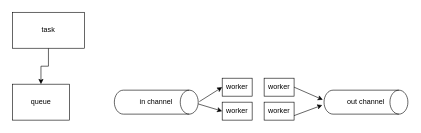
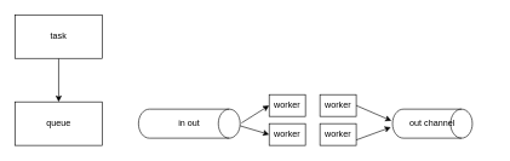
- <mxCell id="5" value="queue" style="rounded=0;whiteSpace=wrap;html=1;" vertex="1" parent="1"><mxGeometry x="20" y="140" width="95" height="60" as="geometry" /></mxCell>
+ <mxCell id="5" value="queue" style="rounded=0;whiteSpace=wrap;html=1;" vertex="1" parent="1"><mxGeometry x="20" y="140" width="120" height="60" as="geometry" /></mxCell>
- <mxCell id="6" value="in channel" style="shape=cylinder2;whiteSpace=wrap;html=1;boundedLbl=1;backgroundOutline=1;size=15;direction=south;" vertex="1" parent="1"><mxGeometry x="190" y="150" width="140" height="40" as="geometry" /></mxCell>
+ <mxCell id="6" value="in out" style="shape=cylinder2;whiteSpace=wrap;html=1;boundedLbl=1;backgroundOutline=1;size=15;direction=south;" vertex="1" parent="1"><mxGeometry x="190" y="150" width="140" height="40" as="geometry" /></mxCell>
- <mxCell id="7" value="out channel" style="shape=cylinder2;whiteSpace=wrap;html=1;boundedLbl=1;backgroundOutline=1;size=15;direction=south;" vertex="1" parent="1"><mxGeometry x="540" y="150" width="140" height="40" as="geometry" /></mxCell>
+ <mxCell id="7" value="out channel" style="shape=cylinder2;whiteSpace=wrap;html=1;boundedLbl=1;backgroundOutline=1;size=15;direction=south;" vertex="1" parent="1"><mxGeometry x="540" y="150" width="110" height="40" as="geometry" /></mxCell>
